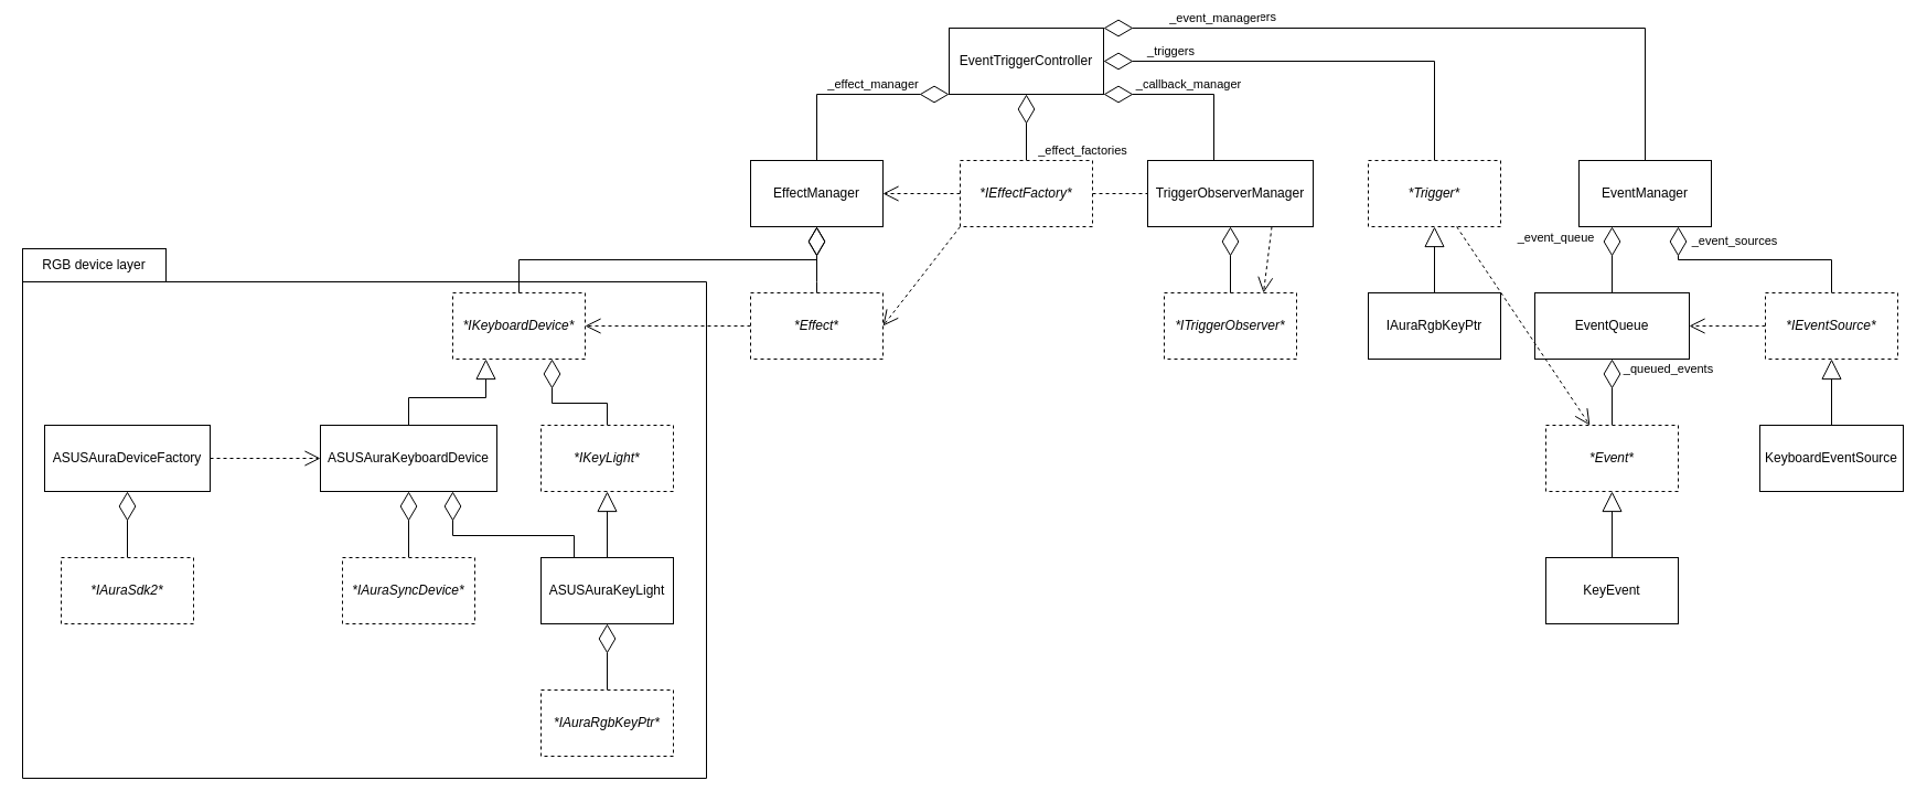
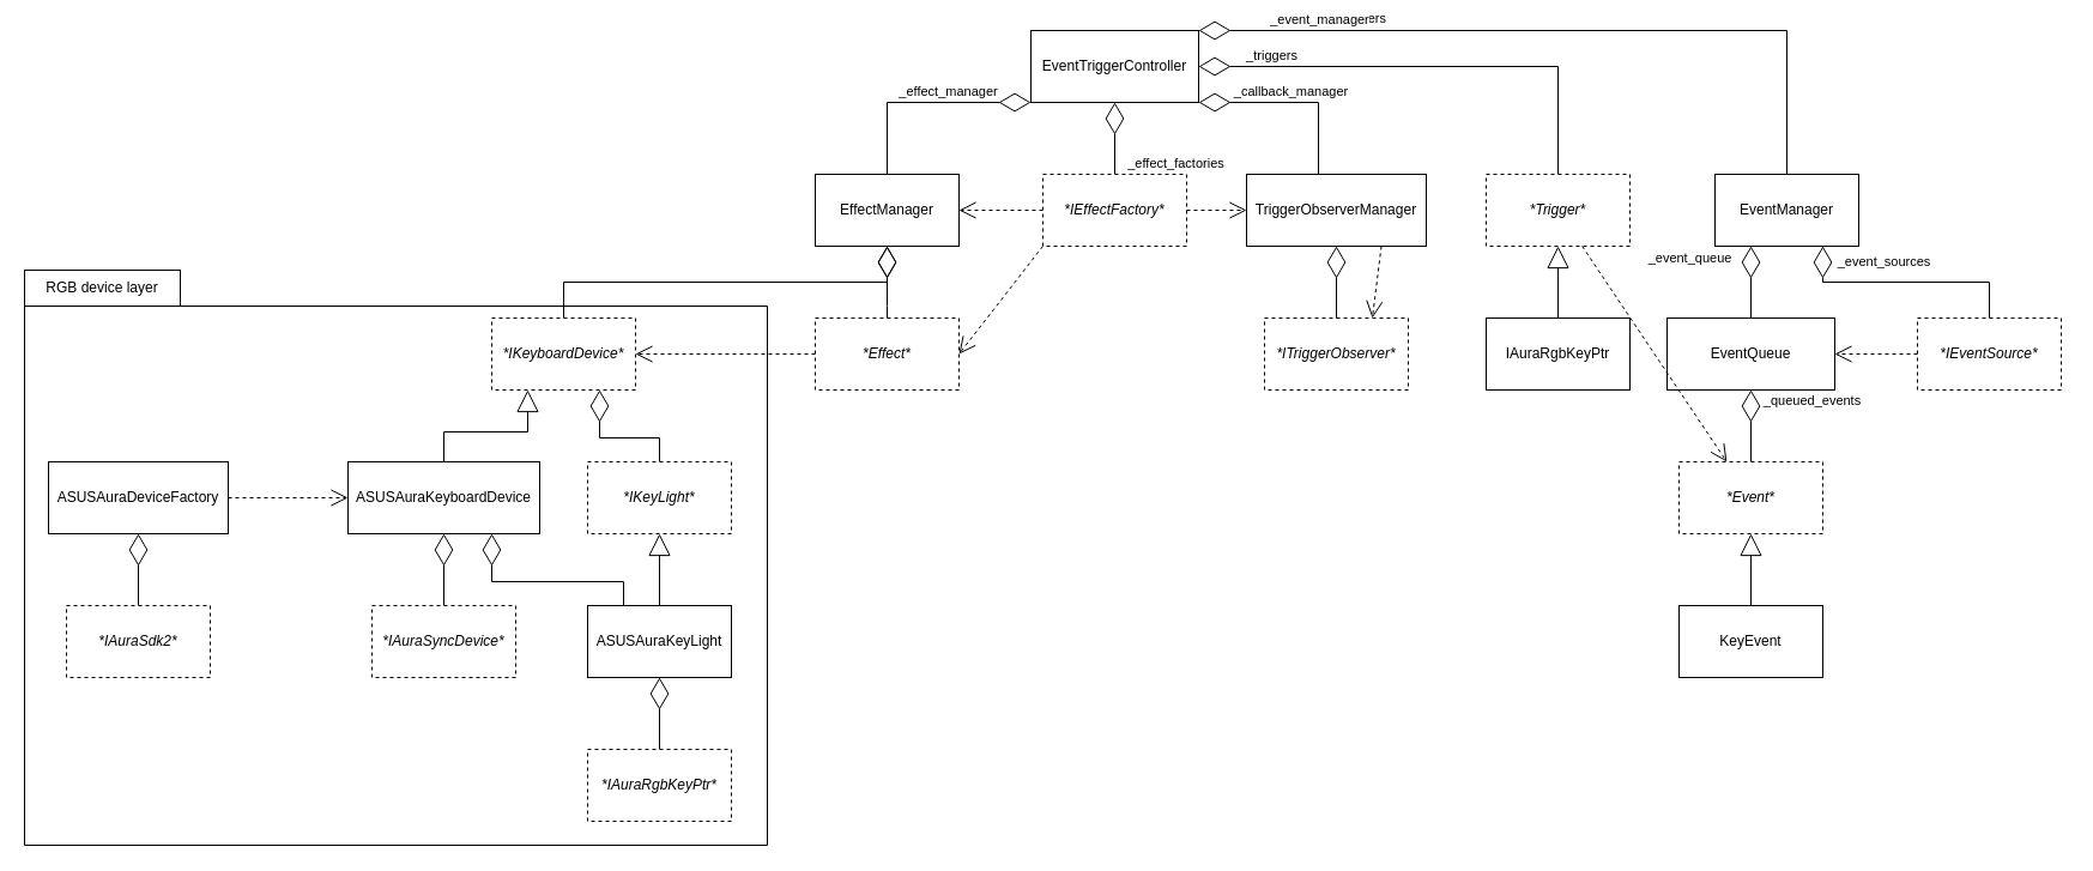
- <mxCell id="58" style="rounded=0;html=1;exitX=1;exitY=0.5;exitDx=0;exitDy=0;entryX=0;entryY=0.5;entryDx=0;entryDy=0;startArrow=none;startFill=0;endArrow=none;endFill=0;startSize=24;endSize=12;dashed=1;" parent="1" source="57" target="66" edge="1"><mxGeometry relative="1" as="geometry" /></mxCell>
+ <mxCell id="58" style="rounded=0;html=1;exitX=1;exitY=0.5;exitDx=0;exitDy=0;entryX=0;entryY=0.5;entryDx=0;entryDy=0;startArrow=none;startFill=0;endArrow=open;endFill=0;startSize=24;endSize=12;dashed=1;" parent="1" source="57" target="66" edge="1"><mxGeometry relative="1" as="geometry" /></mxCell>
- <mxCell id="48" style="edgeStyle=none;rounded=0;html=1;exitX=0.5;exitY=0;exitDx=0;exitDy=0;entryX=0.5;entryY=1;entryDx=0;entryDy=0;startArrow=none;startFill=0;endArrow=block;endFill=0;startSize=24;endSize=16;" parent="1" source="49" target="41" edge="1"><mxGeometry relative="1" as="geometry" /></mxCell>
- <mxCell id="49" value="KeyboardEventSource" style="rounded=0;whiteSpace=wrap;html=1;" parent="1" vertex="1"><mxGeometry x="1595" y="380" width="130" height="60" as="geometry" /></mxCell>
